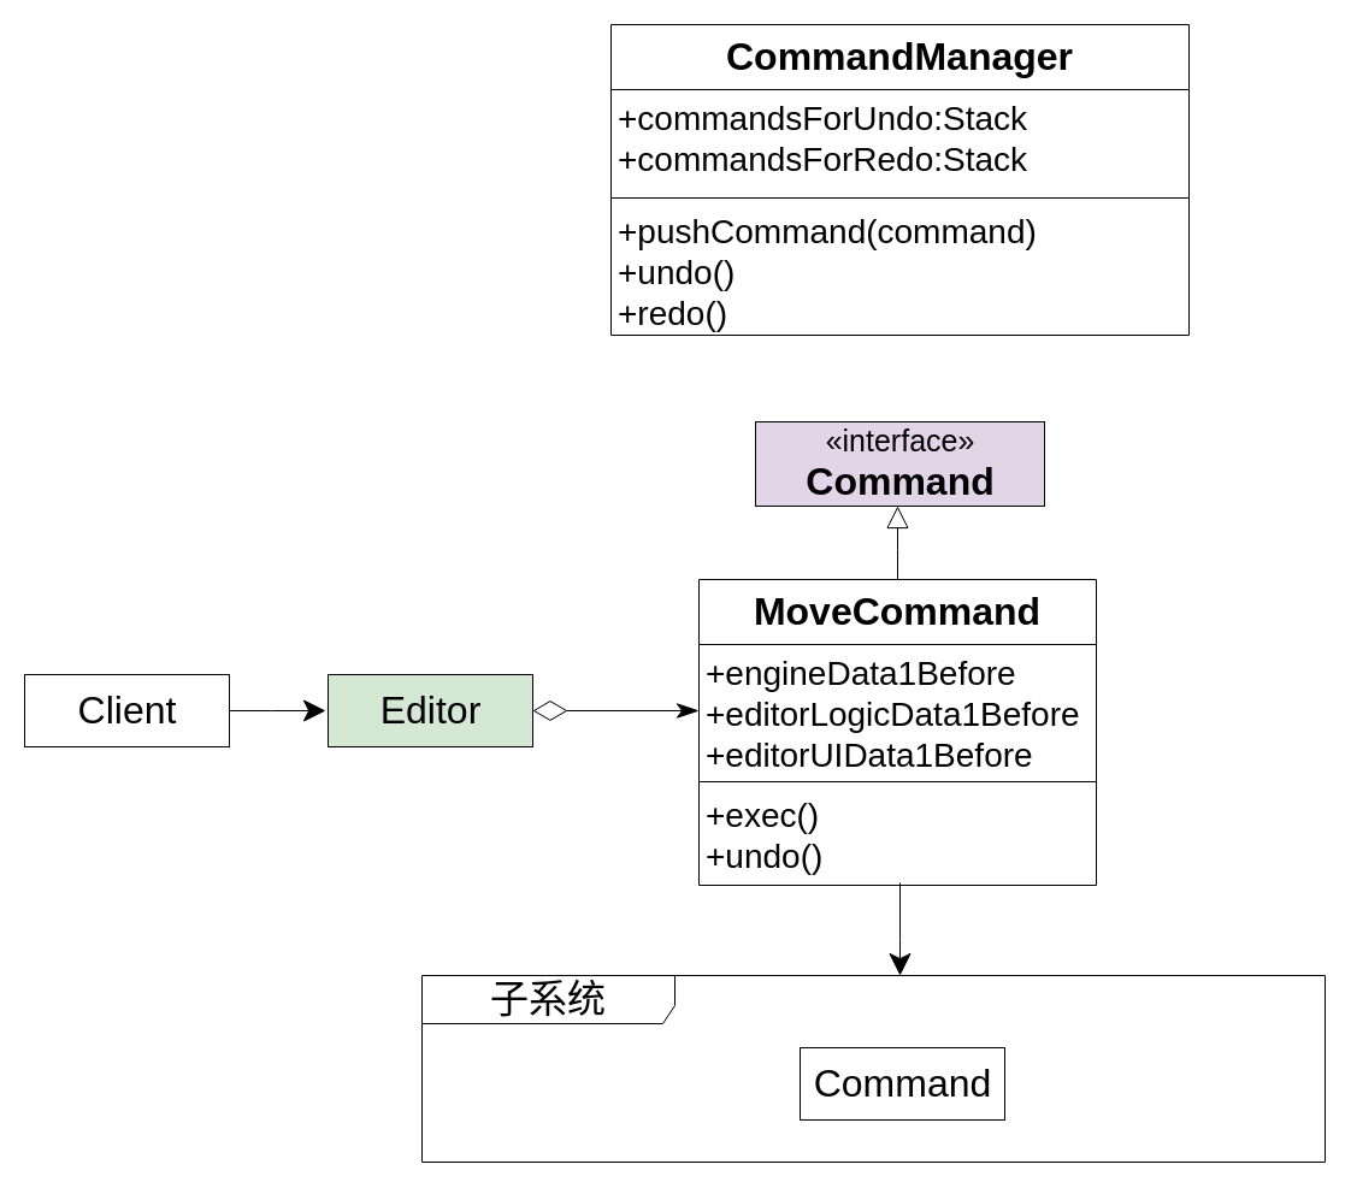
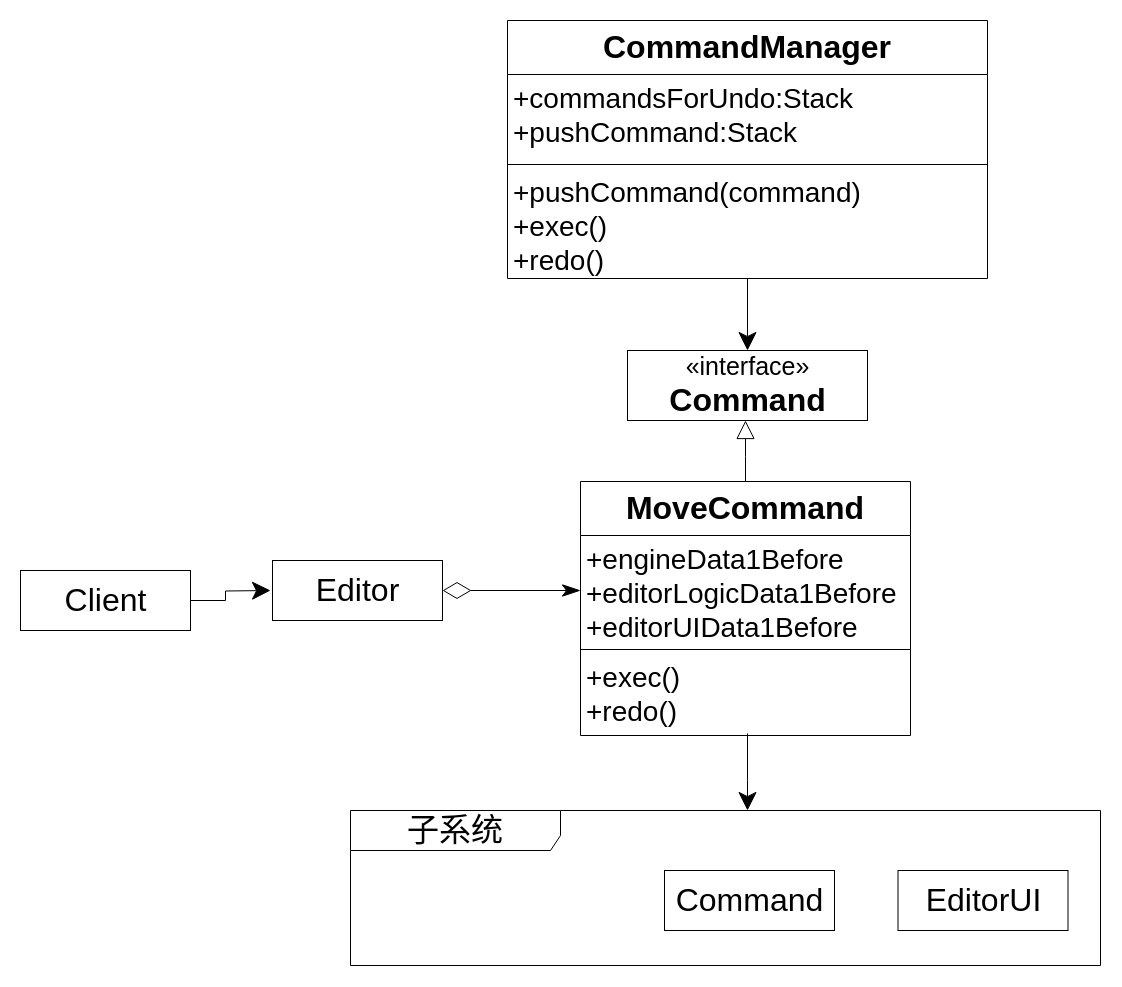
- <mxCell id="9" value="+commandsForUndo:Stack&#10;+commandsForRedo:Stack" style="text;strokeColor=none;fillColor=none;align=left;verticalAlign=top;spacingLeft=4;spacingRight=4;overflow=hidden;rotatable=0;points=[[0,0.5],[1,0.5]];portConstraint=eastwest;fontSize=28;" parent="8" vertex="1"><mxGeometry y="54" width="480" height="86" as="geometry" /></mxCell>
+ <mxCell id="9" value="+commandsForUndo:Stack&#10;+pushCommand:Stack" style="text;strokeColor=none;fillColor=none;align=left;verticalAlign=top;spacingLeft=4;spacingRight=4;overflow=hidden;rotatable=0;points=[[0,0.5],[1,0.5]];portConstraint=eastwest;fontSize=28;" parent="8" vertex="1"><mxGeometry y="54" width="480" height="86" as="geometry" /></mxCell>
- <mxCell id="11" value="+pushCommand(command)&#10;+undo()&#10;+redo()" style="text;strokeColor=none;fillColor=none;align=left;verticalAlign=top;spacingLeft=4;spacingRight=4;overflow=hidden;rotatable=0;points=[[0,0.5],[1,0.5]];portConstraint=eastwest;fontSize=28;" parent="8" vertex="1"><mxGeometry y="148" width="480" height="110" as="geometry" /></mxCell>
+ <mxCell id="11" value="+pushCommand(command)&#10;+exec()&#10;+redo()" style="text;strokeColor=none;fillColor=none;align=left;verticalAlign=top;spacingLeft=4;spacingRight=4;overflow=hidden;rotatable=0;points=[[0,0.5],[1,0.5]];portConstraint=eastwest;fontSize=28;" parent="8" vertex="1"><mxGeometry y="148" width="480" height="110" as="geometry" /></mxCell>
+ <mxCell id="7" style="edgeStyle=orthogonalEdgeStyle;rounded=0;orthogonalLoop=1;jettySize=auto;html=1;startSize=16;endSize=16;entryX=0.5;entryY=0;entryDx=0;entryDy=0;" parent="1" source="8" target="20" edge="1"><mxGeometry relative="1" as="geometry"><mxPoint x="745" y="360" as="targetPoint" /></mxGeometry></mxCell>
- <mxCell id="20" value="&lt;font&gt;&lt;font style=&quot;font-size: 25px&quot;&gt;«interface»&lt;/font&gt;&lt;br&gt;&lt;b&gt;&lt;font style=&quot;font-size: 32px&quot;&gt;Command&lt;/font&gt;&lt;/b&gt;&lt;/font&gt;" style="html=1;fillColor=#e1d5e7;" parent="1" vertex="1"><mxGeometry x="627" y="350" width="240" height="70" as="geometry" /></mxCell>
+ <mxCell id="20" value="&lt;font&gt;&lt;font style=&quot;font-size: 25px&quot;&gt;«interface»&lt;/font&gt;&lt;br&gt;&lt;b&gt;&lt;font style=&quot;font-size: 32px&quot;&gt;Command&lt;/font&gt;&lt;/b&gt;&lt;/font&gt;" style="html=1;" parent="1" vertex="1"><mxGeometry x="627" y="350" width="240" height="70" as="geometry" /></mxCell>
- <mxCell id="4" value="Client" style="html=1;fontSize=32;" parent="1" vertex="1"><mxGeometry x="20" y="560" width="170" height="60" as="geometry" /></mxCell>
+ <mxCell id="4" value="Client" style="html=1;fontSize=32;" parent="1" vertex="1"><mxGeometry x="20" y="570" width="170" height="60" as="geometry" /></mxCell>
- <mxCell id="13" value="Editor" style="html=1;fontSize=32;fillColor=#d5e8d4;" parent="1" vertex="1"><mxGeometry x="272" y="560" width="170" height="60" as="geometry" /></mxCell>
+ <mxCell id="13" value="Editor" style="html=1;fontSize=32;" parent="1" vertex="1"><mxGeometry x="272" y="560" width="170" height="60" as="geometry" /></mxCell>
- <mxCell id="18" value="+exec()&#10;+undo()" style="text;strokeColor=none;fillColor=none;align=left;verticalAlign=top;spacingLeft=4;spacingRight=4;overflow=hidden;rotatable=0;points=[[0,0.5],[1,0.5]];portConstraint=eastwest;fontSize=28;" parent="15" vertex="1"><mxGeometry y="172" width="330" height="82" as="geometry" /></mxCell>
+ <mxCell id="18" value="+exec()&#10;+redo()" style="text;strokeColor=none;fillColor=none;align=left;verticalAlign=top;spacingLeft=4;spacingRight=4;overflow=hidden;rotatable=0;points=[[0,0.5],[1,0.5]];portConstraint=eastwest;fontSize=28;" parent="15" vertex="1"><mxGeometry y="172" width="330" height="82" as="geometry" /></mxCell>
+ <mxCell id="6" value="EditorUI" style="html=1;fontSize=32;" parent="1" vertex="1"><mxGeometry x="897.5" y="870" width="170" height="60" as="geometry" /></mxCell>
